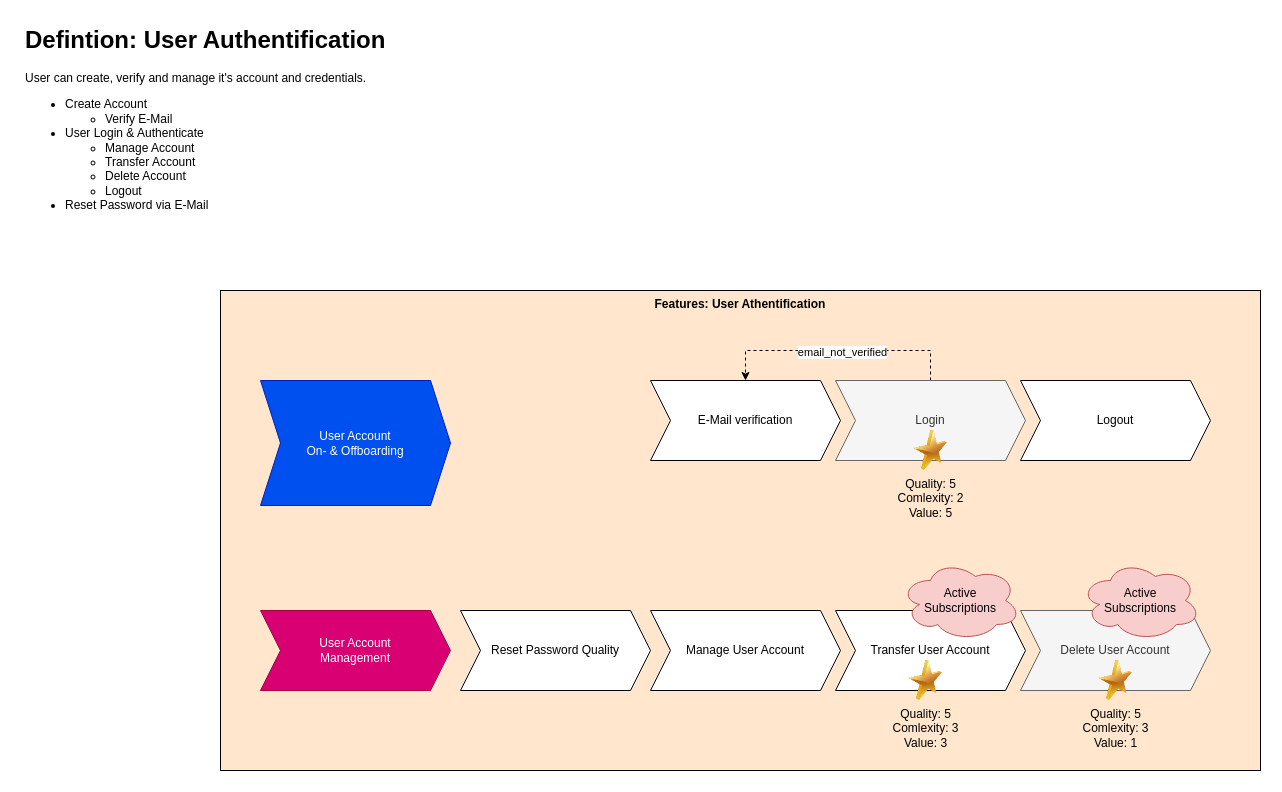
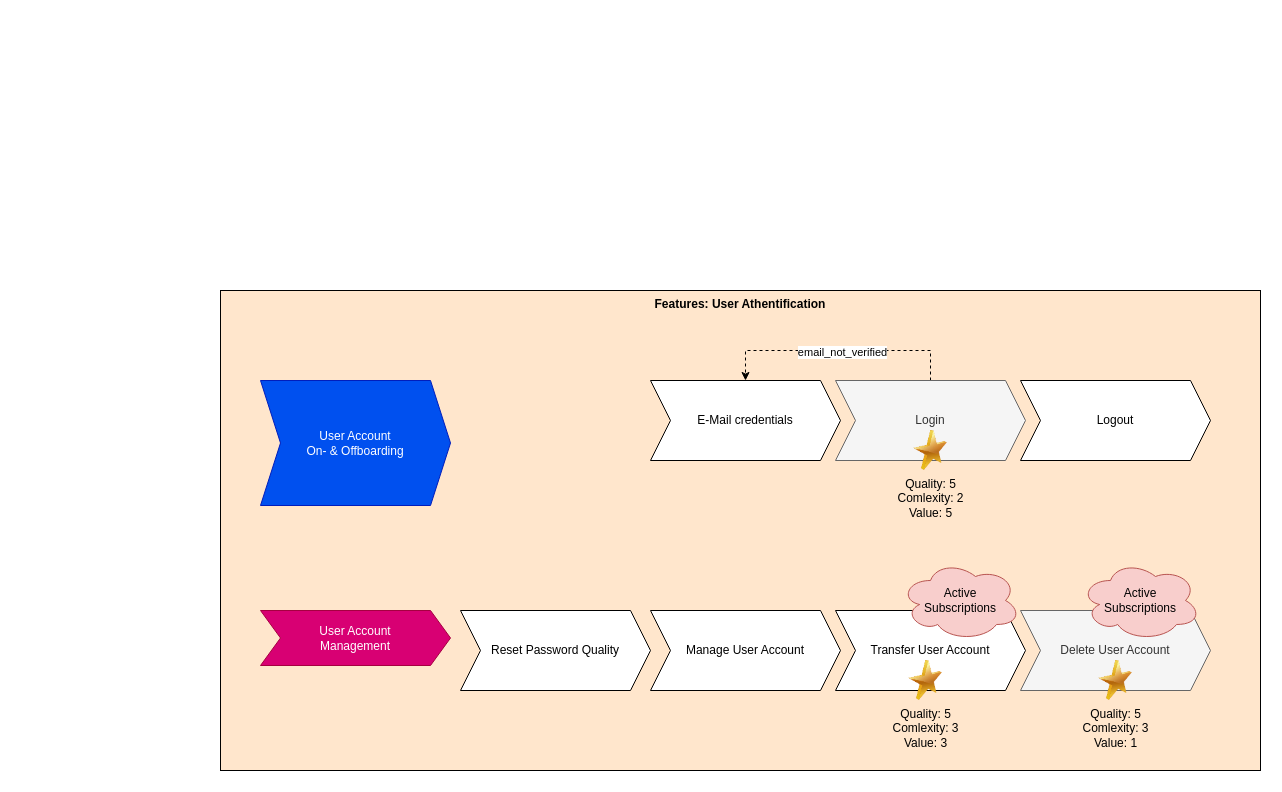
- <mxCell id="14" value="&lt;h1&gt;Defintion: User Authentification&lt;/h1&gt;&lt;span style=&quot;background-color: initial;&quot;&gt;User can create, verify and manage it's account and credentials.&lt;/span&gt;&lt;u&gt;&lt;br&gt;&lt;/u&gt;&lt;p&gt;&lt;/p&gt;&lt;ul&gt;&lt;li&gt;Create Account&lt;/li&gt;&lt;ul&gt;&lt;li&gt;Verify E-Mail&lt;/li&gt;&lt;/ul&gt;&lt;li&gt;User Login &amp;amp; Authenticate&lt;/li&gt;&lt;ul&gt;&lt;li&gt;Manage Account&lt;/li&gt;&lt;li&gt;Transfer Account&lt;/li&gt;&lt;li&gt;Delete Account&lt;/li&gt;&lt;li&gt;Logout&lt;br&gt;&lt;/li&gt;&lt;/ul&gt;&lt;li&gt;Reset Password via E-Mail&lt;/li&gt;&lt;/ul&gt;&lt;p&gt;&lt;/p&gt;" style="text;html=1;strokeColor=none;fillColor=none;spacing=5;spacingTop=-20;whiteSpace=wrap;overflow=hidden;rounded=0;" parent="1" vertex="1"><mxGeometry x="20" y="20" width="400" height="250" as="geometry" /></mxCell>
- <mxCell id="3" value="E-Mail verification" style="shape=step;perimeter=stepPerimeter;whiteSpace=wrap;html=1;fixedSize=1;" parent="1" vertex="1"><mxGeometry x="650" y="380" width="190" height="80" as="geometry" /></mxCell>
+ <mxCell id="3" value="E-Mail credentials" style="shape=step;perimeter=stepPerimeter;whiteSpace=wrap;html=1;fixedSize=1;" parent="1" vertex="1"><mxGeometry x="650" y="380" width="190" height="80" as="geometry" /></mxCell>
- <mxCell id="13" value="User Account&lt;br&gt;Management" style="shape=step;perimeter=stepPerimeter;whiteSpace=wrap;html=1;fixedSize=1;fillColor=#d80073;strokeColor=#A50040;fontColor=#ffffff;" parent="1" vertex="1"><mxGeometry x="260" y="610" width="190" height="80" as="geometry" /></mxCell>
+ <mxCell id="13" value="User Account&lt;br&gt;Management" style="shape=step;perimeter=stepPerimeter;whiteSpace=wrap;html=1;fixedSize=1;fillColor=#d80073;strokeColor=#A50040;fontColor=#ffffff;" parent="1" vertex="1"><mxGeometry x="260" y="610" width="190" height="55" as="geometry" /></mxCell>
